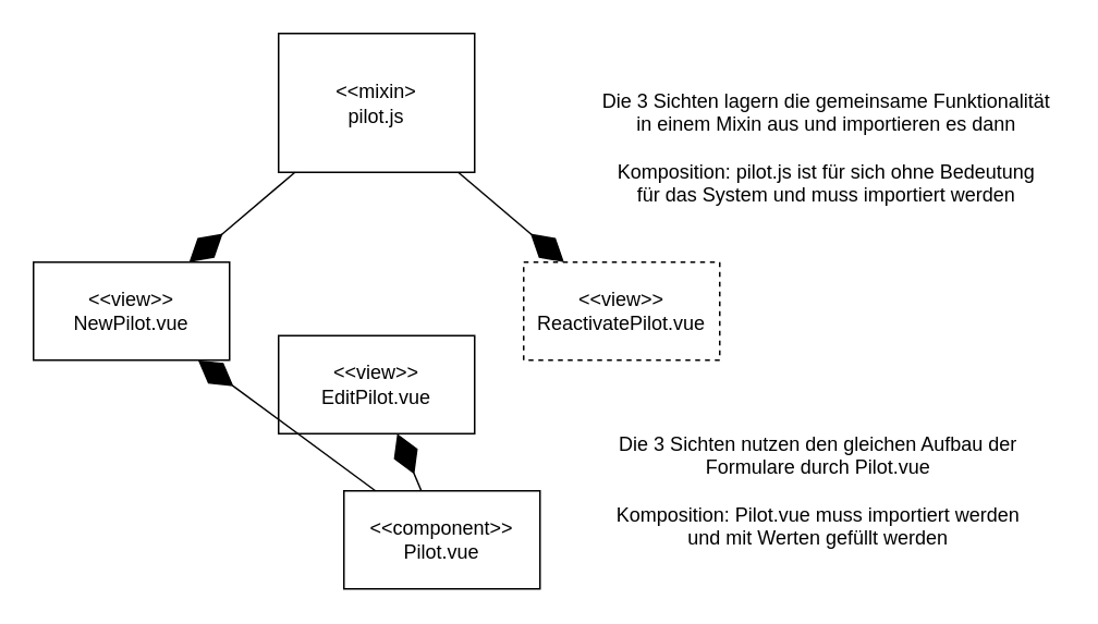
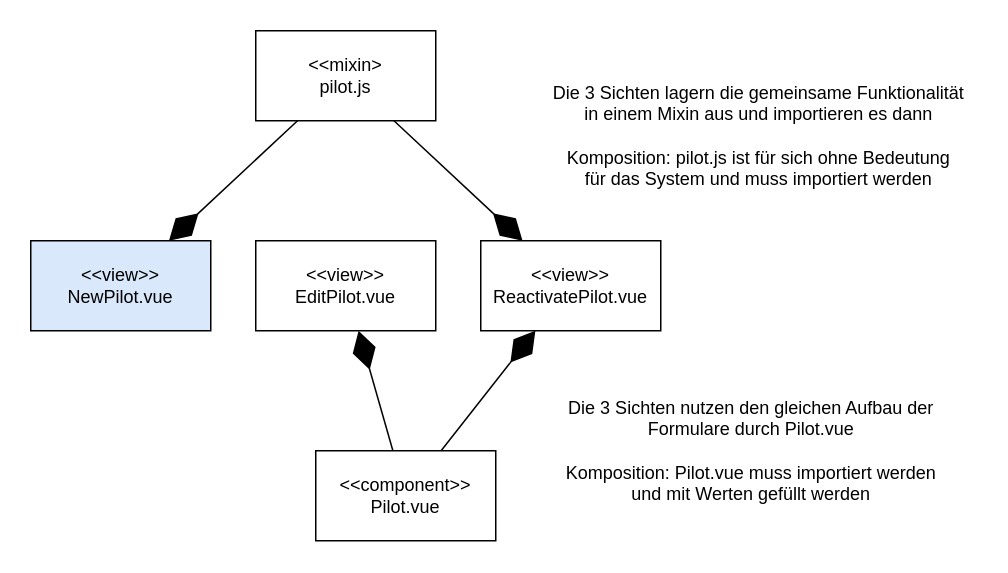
- <mxCell id="6" value="&amp;lt;&amp;lt;mixin&amp;gt;&lt;br&gt;pilot.js" style="rounded=0;whiteSpace=wrap;html=1;" vertex="1" parent="1"><mxGeometry x="170" y="20" width="120" height="85" as="geometry" /></mxCell>
+ <mxCell id="6" value="&amp;lt;&amp;lt;mixin&amp;gt;&lt;br&gt;pilot.js" style="rounded=0;whiteSpace=wrap;html=1;" vertex="1" parent="1"><mxGeometry x="170" y="20" width="120" height="60" as="geometry" /></mxCell>
- <mxCell id="2" value="&amp;lt;&amp;lt;view&amp;gt;&amp;gt;&lt;br&gt;NewPilot.vue" style="rounded=0;whiteSpace=wrap;html=1;" vertex="1" parent="1"><mxGeometry x="20" y="160" width="120" height="60" as="geometry" /></mxCell>
+ <mxCell id="2" value="&amp;lt;&amp;lt;view&amp;gt;&amp;gt;&lt;br&gt;NewPilot.vue" style="rounded=0;whiteSpace=wrap;html=1;fillColor=#dae8fc;" vertex="1" parent="1"><mxGeometry x="20" y="160" width="120" height="60" as="geometry" /></mxCell>
- <mxCell id="4" value="&amp;lt;&amp;lt;view&amp;gt;&amp;gt;&lt;br&gt;ReactivatePilot.vue" style="rounded=0;whiteSpace=wrap;html=1;dashed=1;" vertex="1" parent="1"><mxGeometry x="320" y="160" width="120" height="60" as="geometry" /></mxCell>
+ <mxCell id="4" value="&amp;lt;&amp;lt;view&amp;gt;&amp;gt;&lt;br&gt;ReactivatePilot.vue" style="rounded=0;whiteSpace=wrap;html=1;" vertex="1" parent="1"><mxGeometry x="320" y="160" width="120" height="60" as="geometry" /></mxCell>
- <mxCell id="3" value="&amp;lt;&amp;lt;view&amp;gt;&amp;gt;&lt;br&gt;EditPilot.vue" style="rounded=0;whiteSpace=wrap;html=1;" vertex="1" parent="1"><mxGeometry x="170" y="205" width="120" height="60" as="geometry" /></mxCell>
+ <mxCell id="3" value="&amp;lt;&amp;lt;view&amp;gt;&amp;gt;&lt;br&gt;EditPilot.vue" style="rounded=0;whiteSpace=wrap;html=1;" vertex="1" parent="1"><mxGeometry x="170" y="160" width="120" height="60" as="geometry" /></mxCell>
- <mxCell id="7" value="" style="endArrow=diamondThin;endFill=1;endSize=24;html=1;" edge="1" parent="1" source="5" target="2"><mxGeometry width="160" relative="1" as="geometry"><mxPoint x="0" y="480" as="sourcePoint" /><mxPoint x="160" y="480" as="targetPoint" /></mxGeometry></mxCell>
+ <mxCell id="9" value="" style="endArrow=diamondThin;endFill=1;endSize=24;html=1;" edge="1" parent="1" source="5" target="4"><mxGeometry width="160" relative="1" as="geometry"><mxPoint x="240" y="310" as="sourcePoint" /><mxPoint x="240" y="230" as="targetPoint" /></mxGeometry></mxCell>
